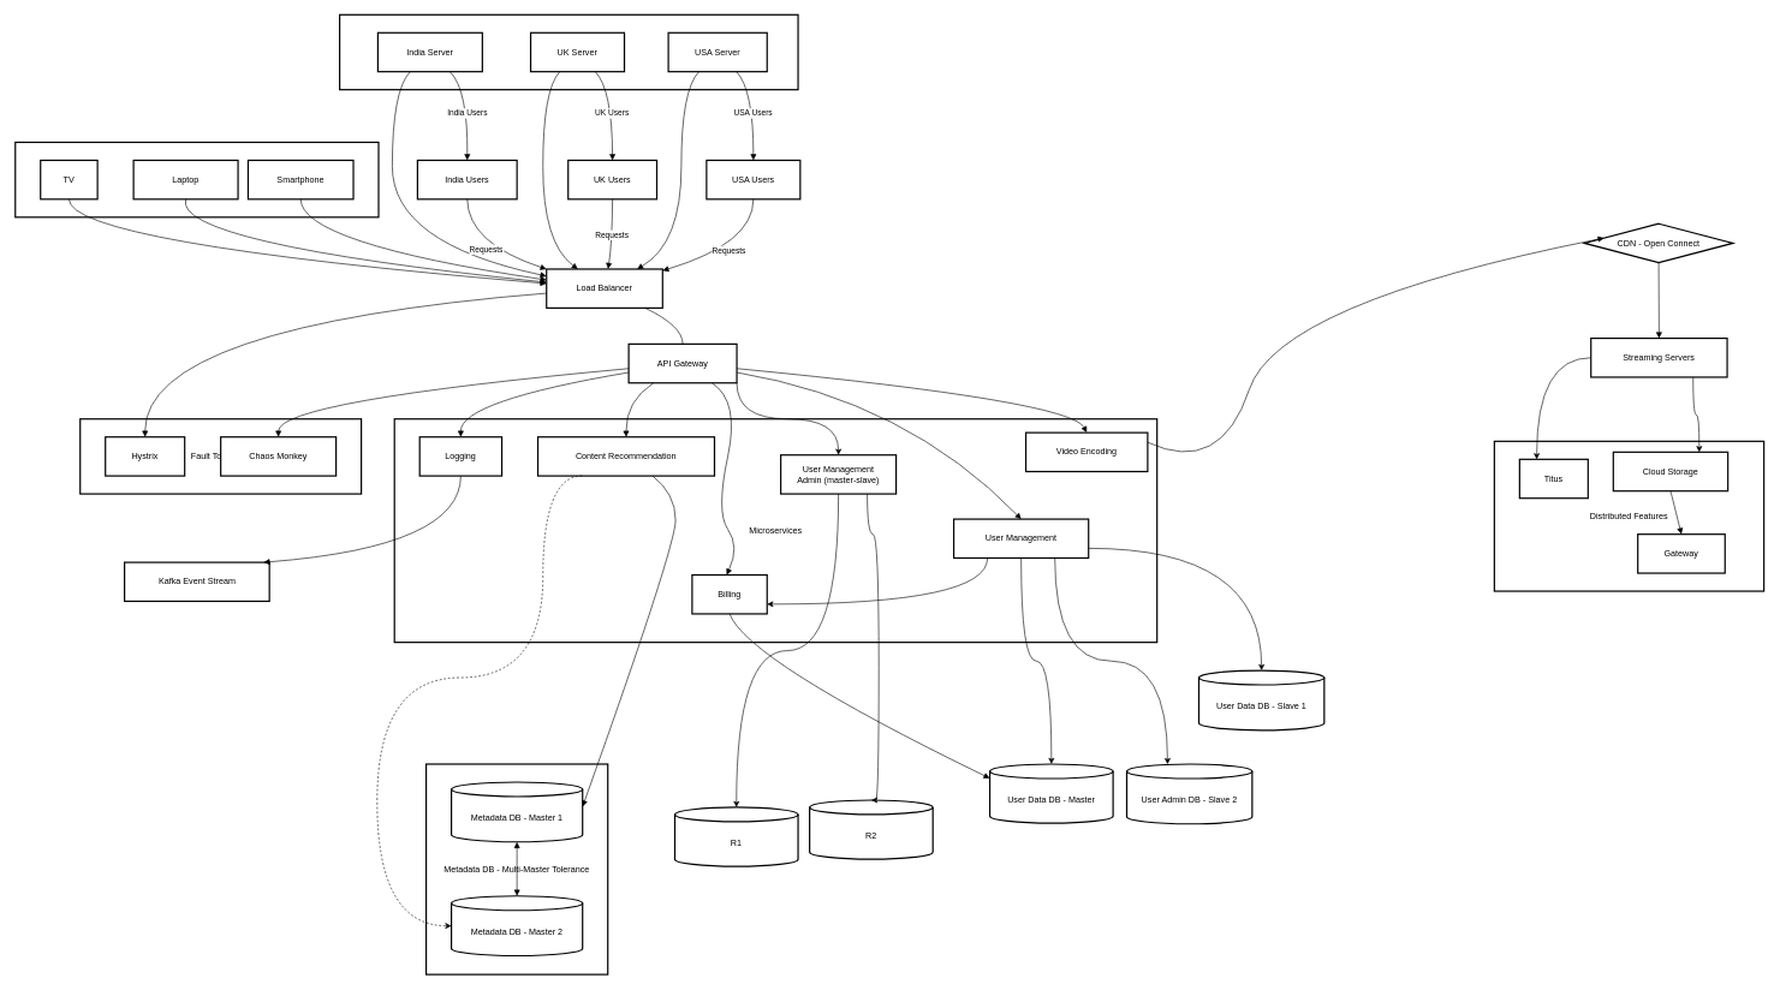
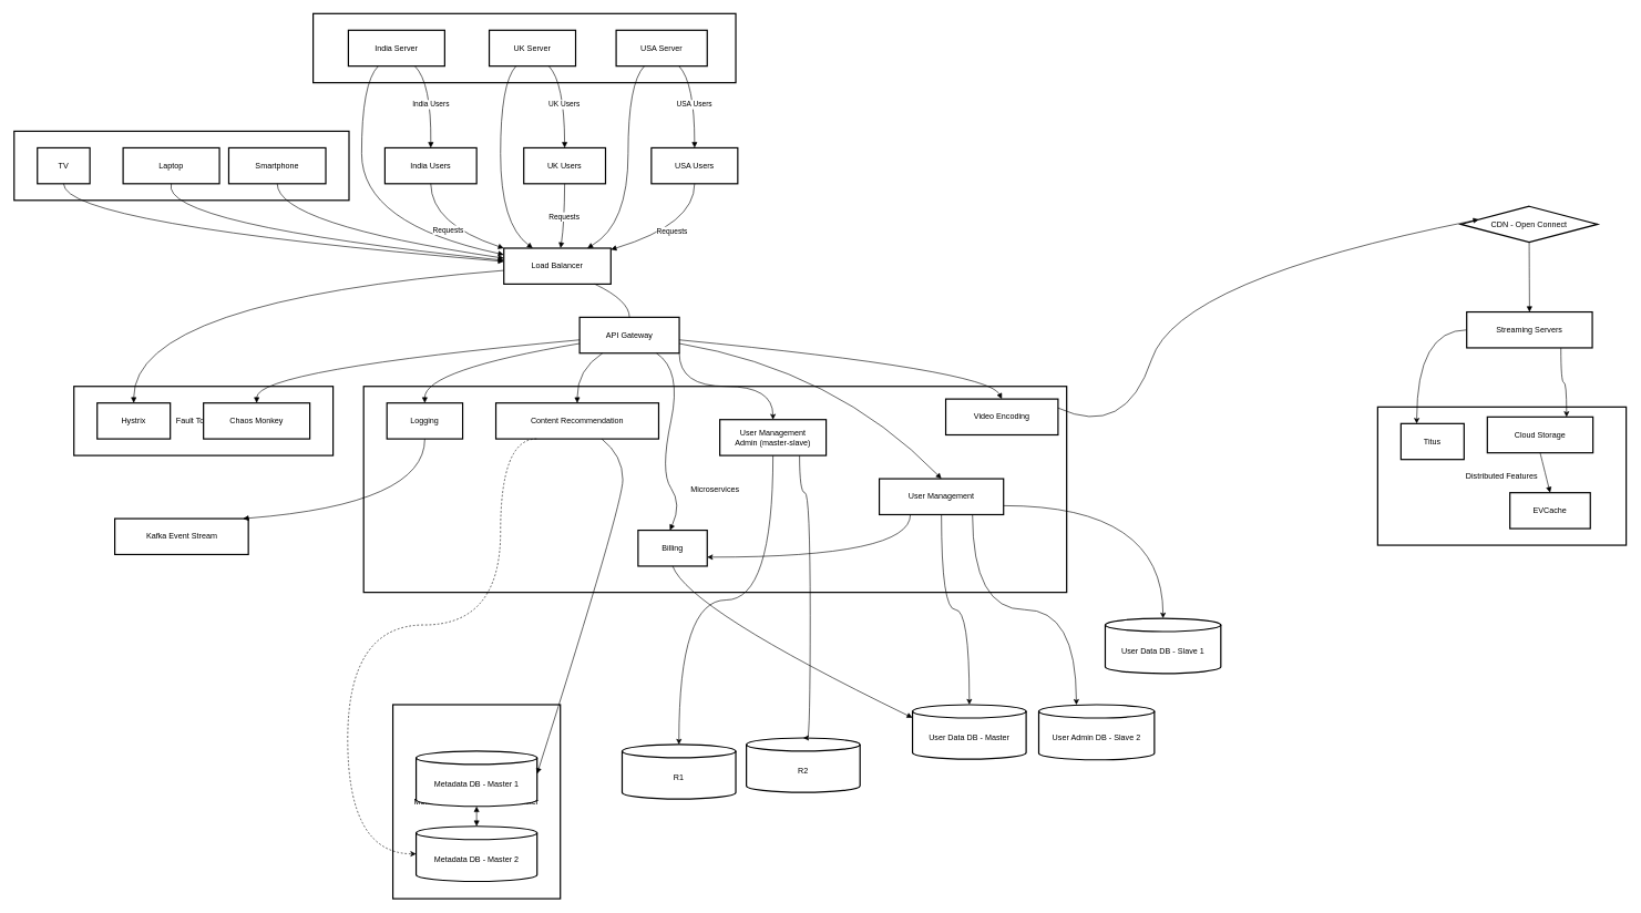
- <mxCell id="41" value="Gateway" style="whiteSpace=wrap;strokeWidth=2;" vertex="1" parent="1"><mxGeometry x="2271" y="741" width="121" height="54" as="geometry" /></mxCell>
+ <mxCell id="41" value="EVCache" style="whiteSpace=wrap;strokeWidth=2;" vertex="1" parent="1"><mxGeometry x="2271" y="741" width="121" height="54" as="geometry" /></mxCell>
- <mxCell id="30" value="Metadata DB - Master 1" style="shape=cylinder3;boundedLbl=1;backgroundOutline=1;size=10;strokeWidth=2;whiteSpace=wrap;" vertex="1" parent="1"><mxGeometry x="625" y="1085" width="182" height="83" as="geometry" /></mxCell>
+ <mxCell id="30" value="Metadata DB - Master 1" style="shape=cylinder3;boundedLbl=1;backgroundOutline=1;size=10;strokeWidth=2;whiteSpace=wrap;" vertex="1" parent="1"><mxGeometry x="625" y="1130" width="182" height="83" as="geometry" /></mxCell>
- <mxCell id="4" value="Metadata DB - Multi-Master Tolerance" style="whiteSpace=wrap;strokeWidth=2;" vertex="1" parent="1"><mxGeometry x="590" y="1060" width="252" height="292" as="geometry" /></mxCell>
+ <mxCell id="4" value="Metadata DB - Multi-Master Cluster" style="whiteSpace=wrap;strokeWidth=2;" vertex="1" parent="1"><mxGeometry x="590" y="1060" width="252" height="292" as="geometry" /></mxCell>
